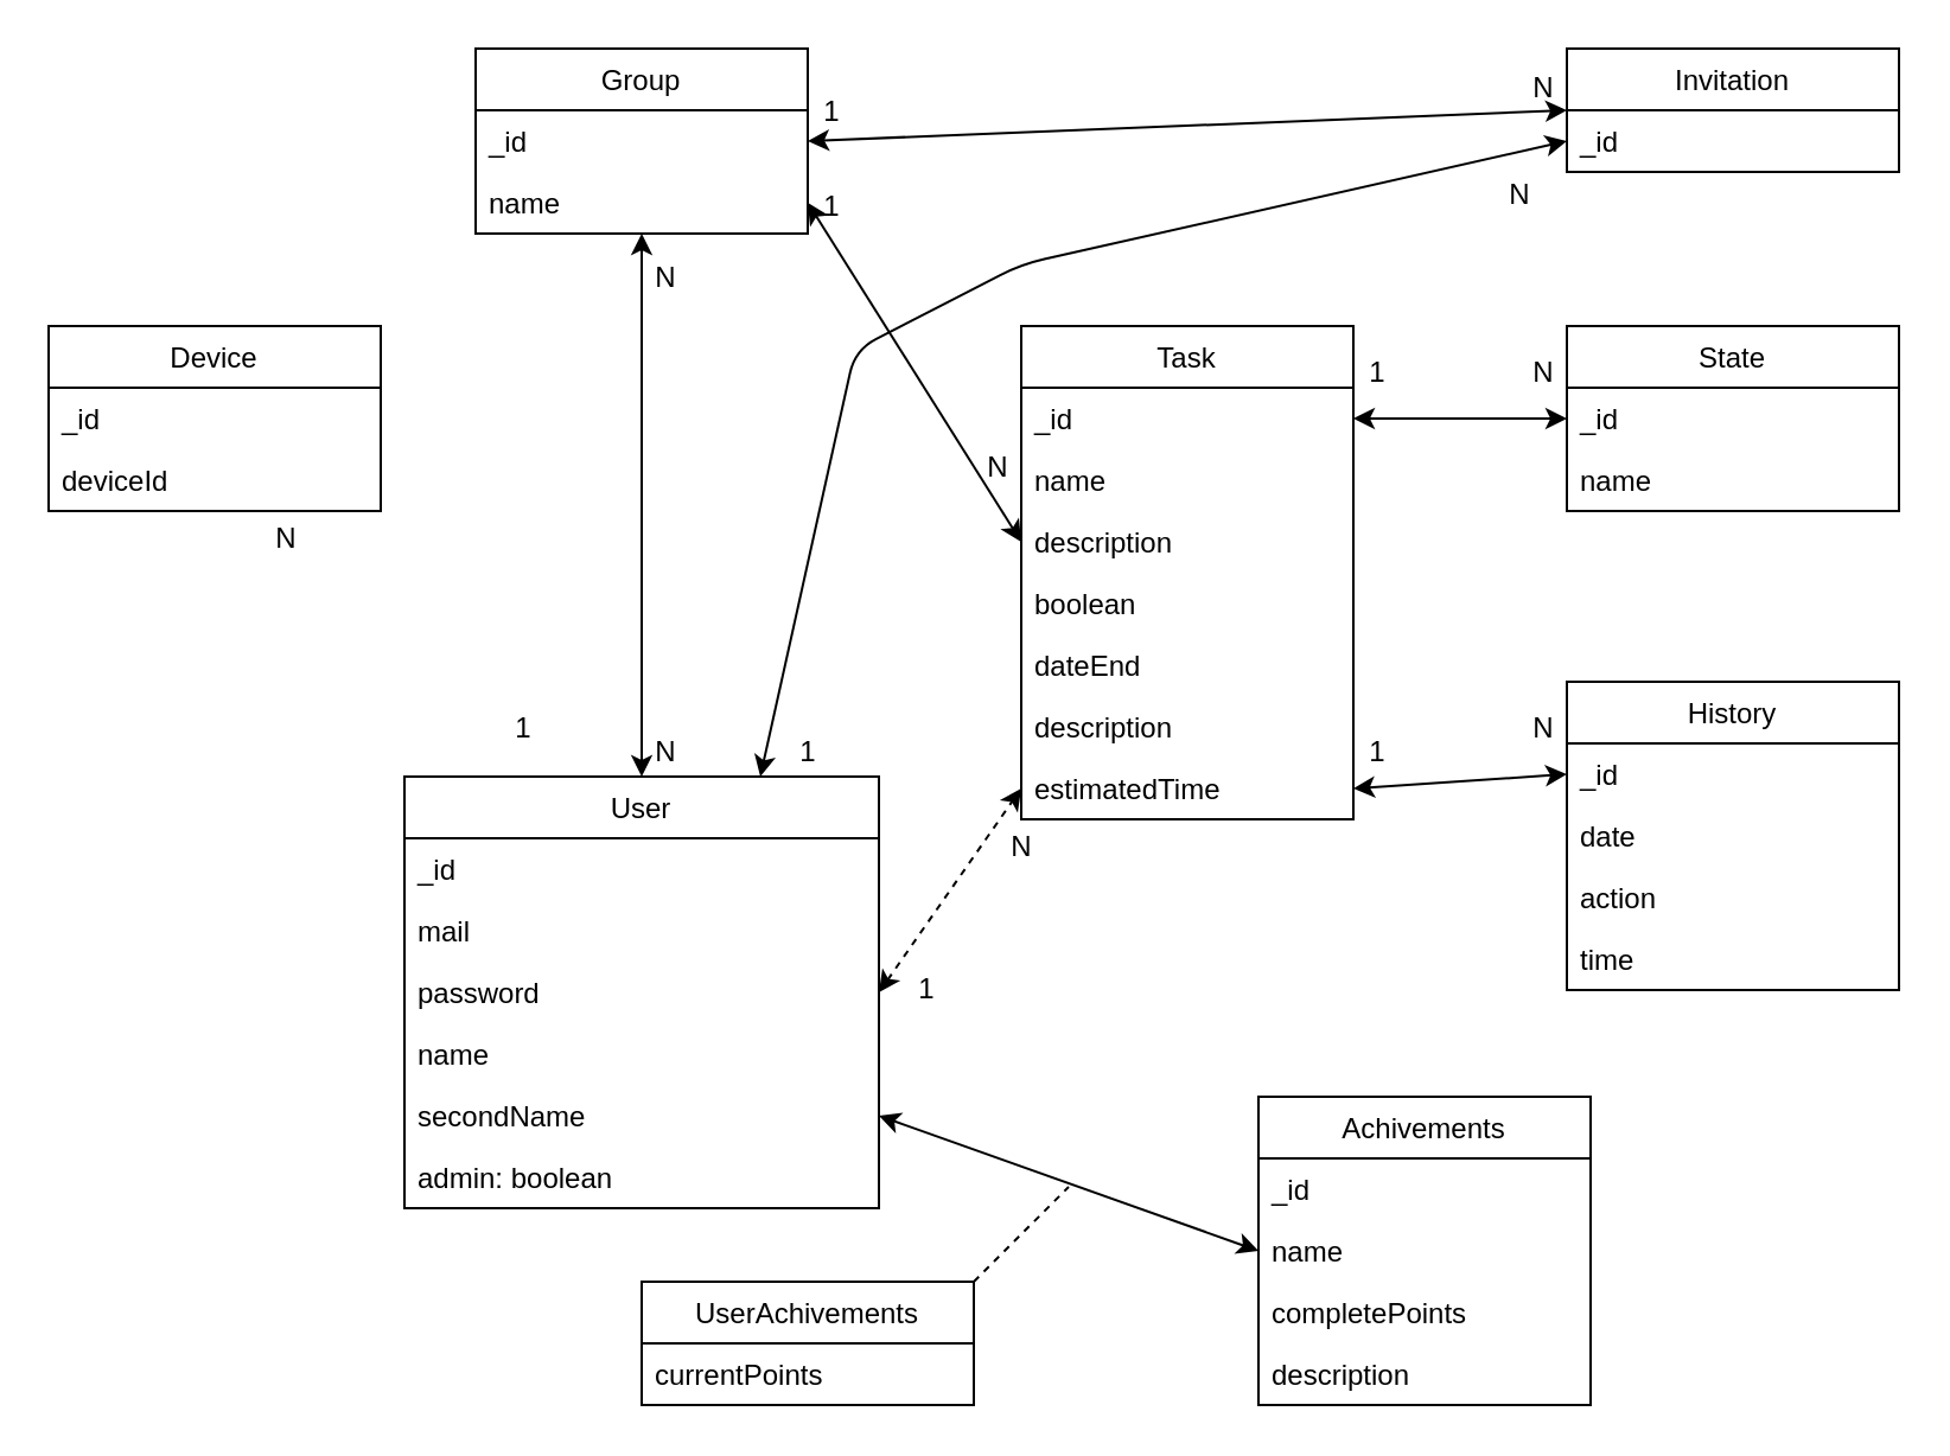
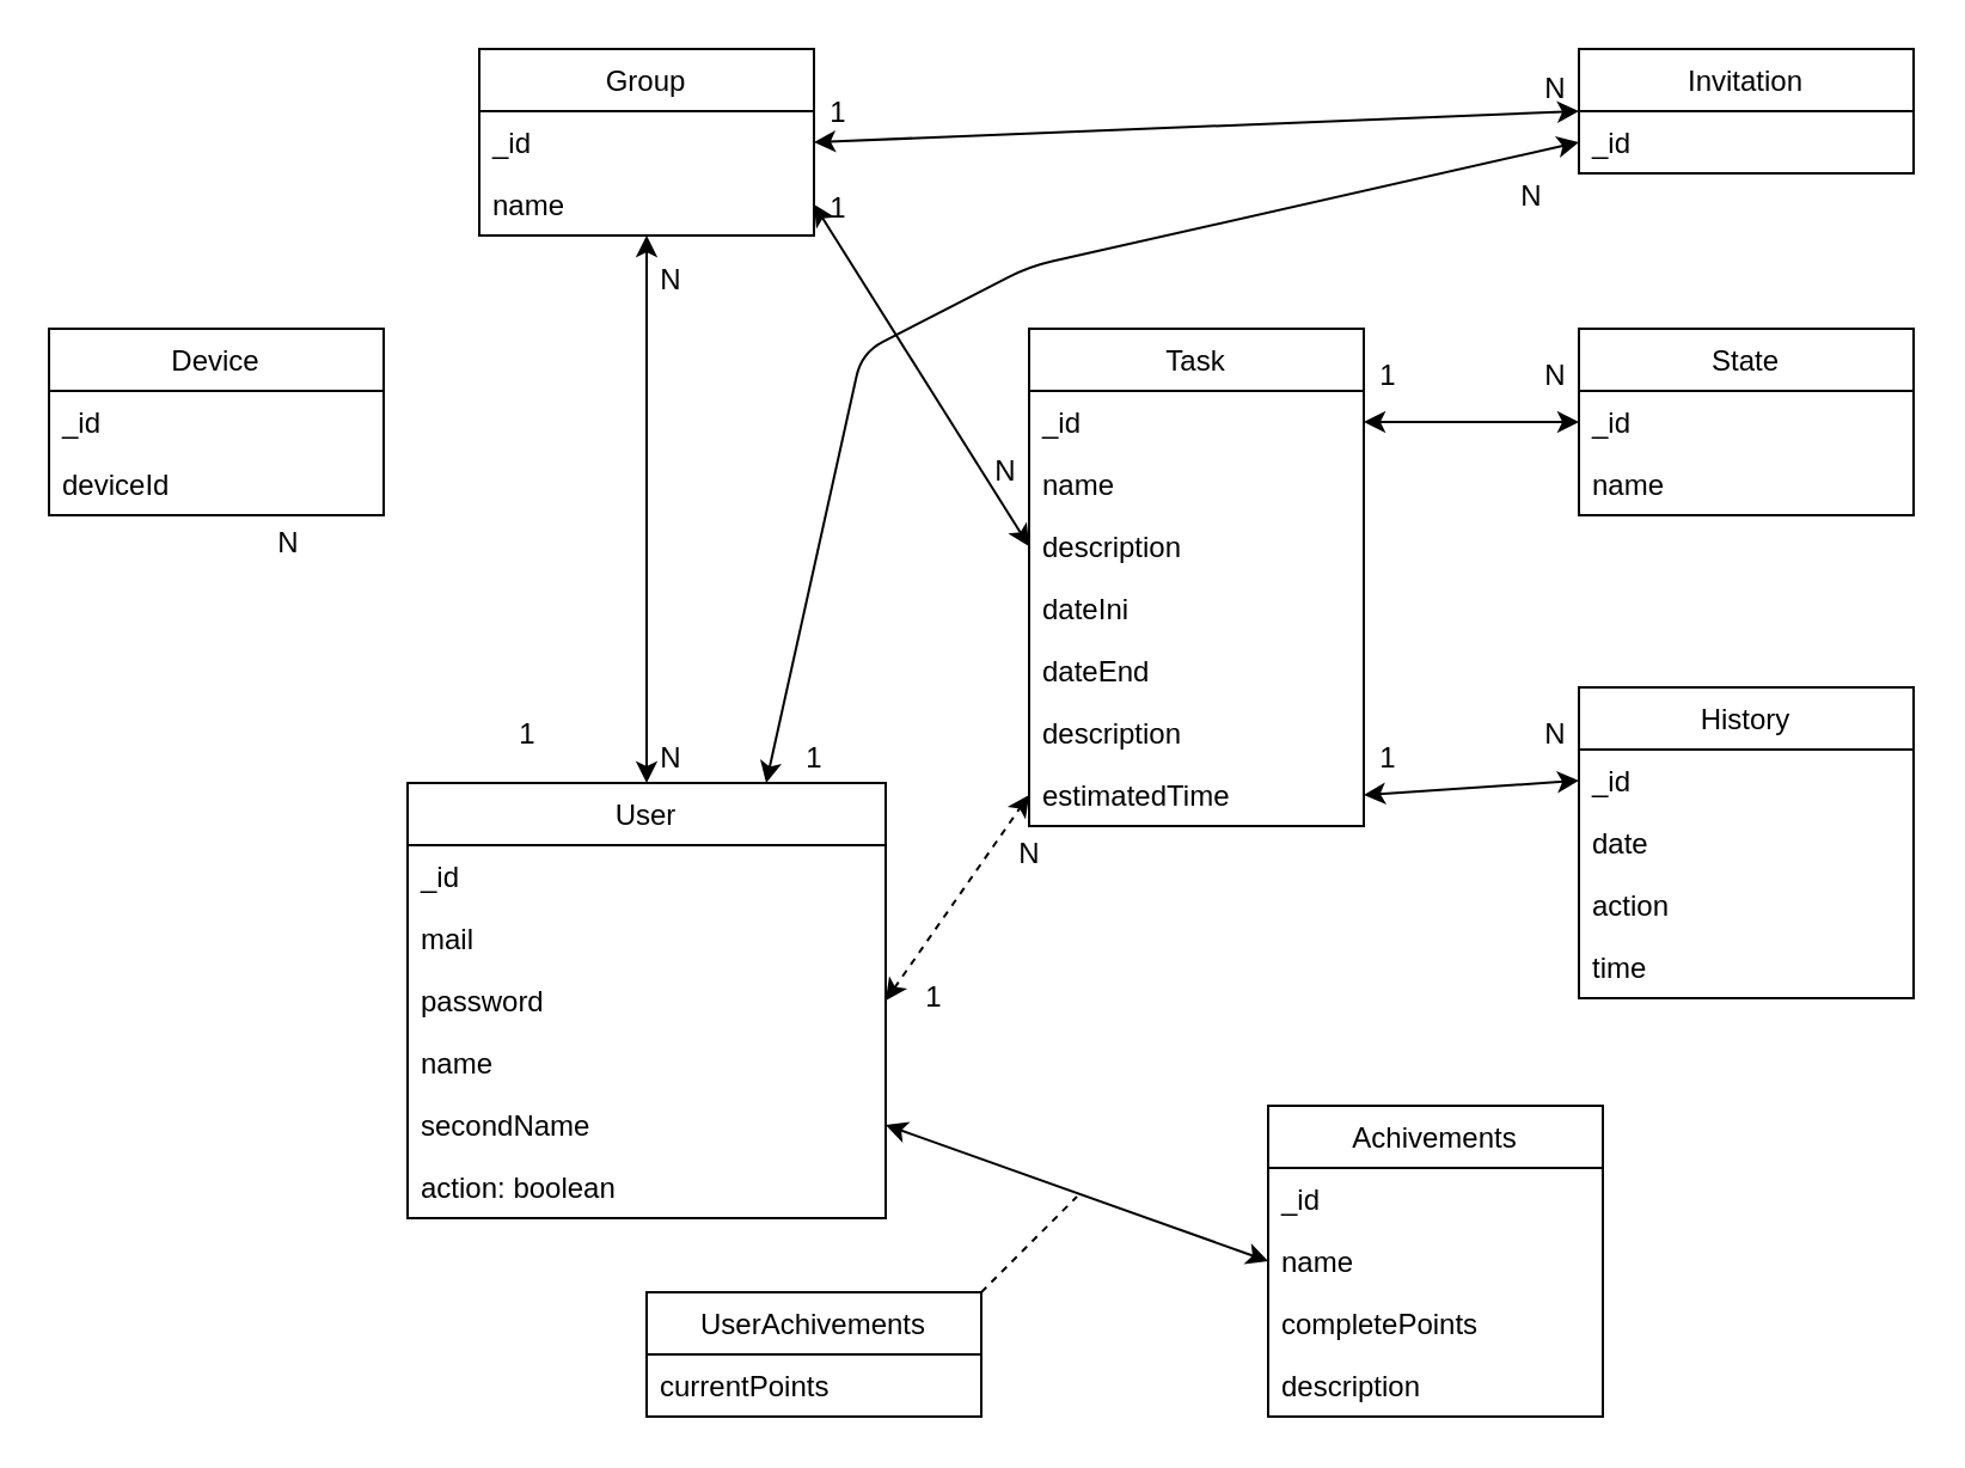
- <mxCell id="18" value="boolean" style="text;strokeColor=none;fillColor=none;align=left;verticalAlign=top;spacingLeft=4;spacingRight=4;overflow=hidden;rotatable=0;points=[[0,0.5],[1,0.5]];portConstraint=eastwest;" parent="14" vertex="1"><mxGeometry y="104" width="140" height="26" as="geometry" /></mxCell>
+ <mxCell id="18" value="dateIni" style="text;strokeColor=none;fillColor=none;align=left;verticalAlign=top;spacingLeft=4;spacingRight=4;overflow=hidden;rotatable=0;points=[[0,0.5],[1,0.5]];portConstraint=eastwest;" parent="14" vertex="1"><mxGeometry y="104" width="140" height="26" as="geometry" /></mxCell>
- <mxCell id="13" value="admin: boolean" style="text;strokeColor=none;fillColor=none;align=left;verticalAlign=top;spacingLeft=4;spacingRight=4;overflow=hidden;rotatable=0;points=[[0,0.5],[1,0.5]];portConstraint=eastwest;" parent="7" vertex="1"><mxGeometry y="156" width="200" height="26" as="geometry" /></mxCell>
+ <mxCell id="13" value="action: boolean" style="text;strokeColor=none;fillColor=none;align=left;verticalAlign=top;spacingLeft=4;spacingRight=4;overflow=hidden;rotatable=0;points=[[0,0.5],[1,0.5]];portConstraint=eastwest;" parent="7" vertex="1"><mxGeometry y="156" width="200" height="26" as="geometry" /></mxCell>
